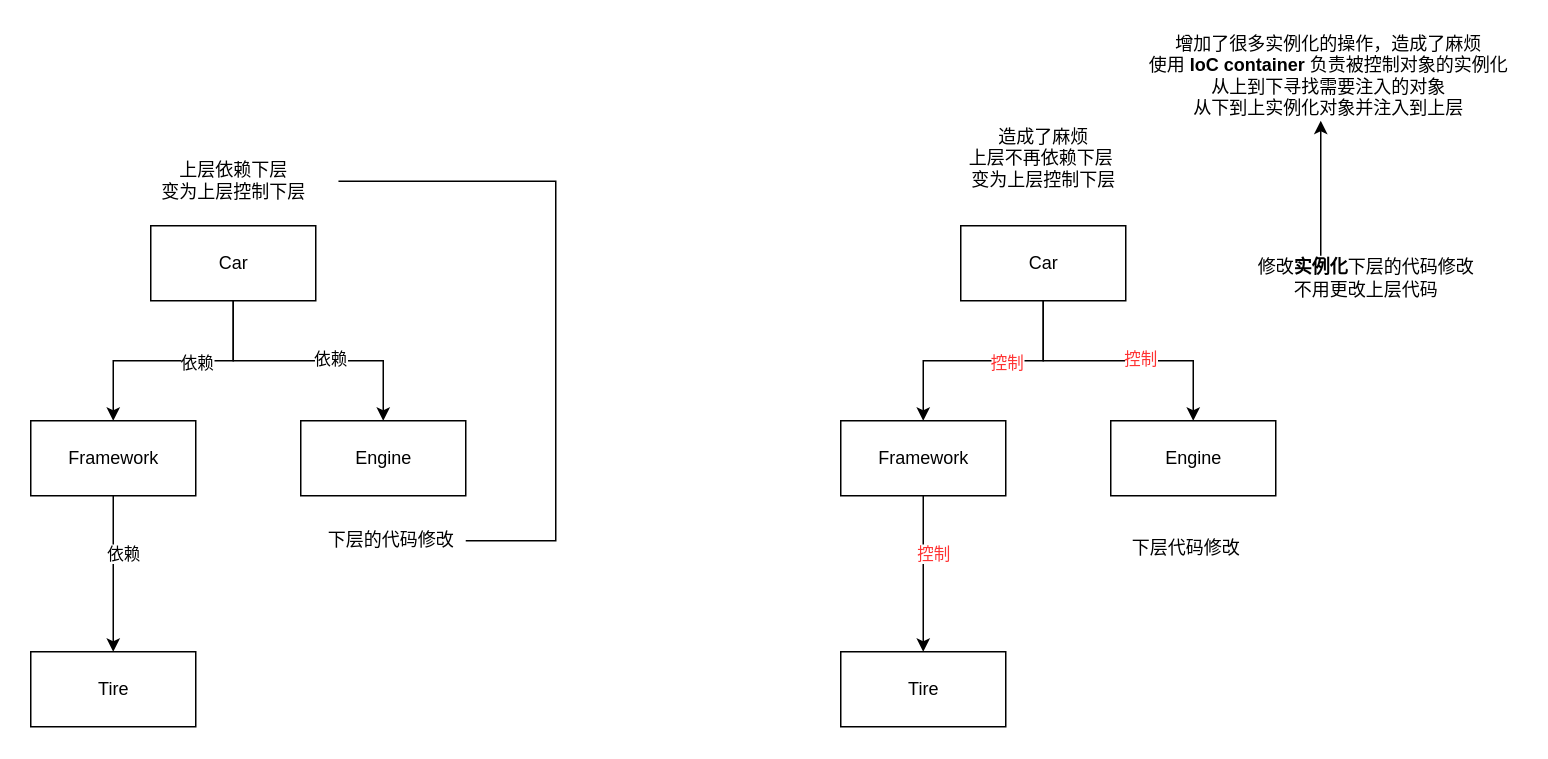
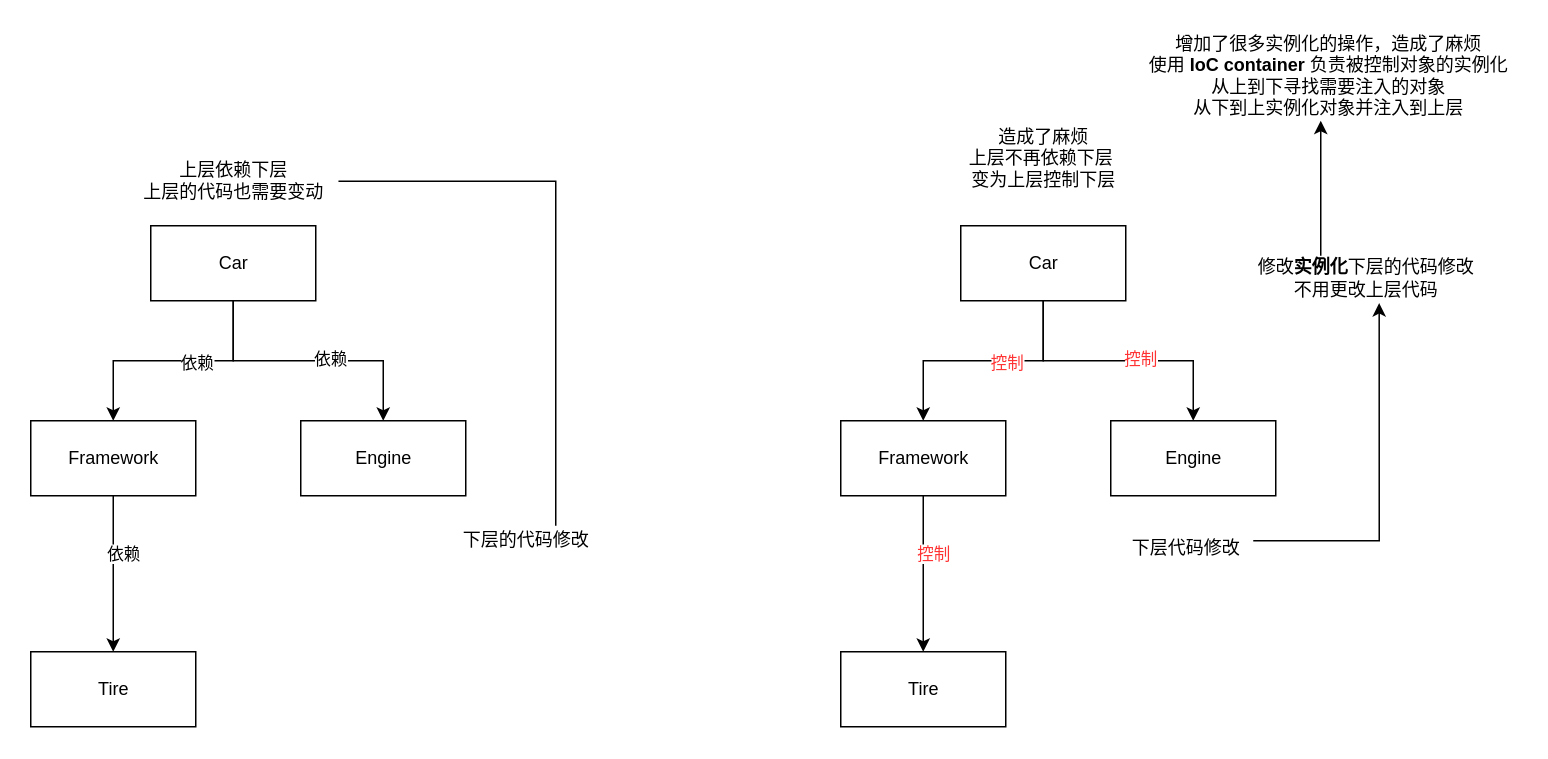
- <mxCell id="22" value="上层依赖下层&lt;br&gt;变为上层控制下层" style="text;html=1;align=center;verticalAlign=middle;resizable=0;points=[];autosize=1;strokeColor=none;fillColor=none;" vertex="1" parent="1"><mxGeometry x="85" y="105" width="140" height="30" as="geometry" /></mxCell>
+ <mxCell id="22" value="上层依赖下层&lt;br&gt;上层的代码也需要变动" style="text;html=1;align=center;verticalAlign=middle;resizable=0;points=[];autosize=1;strokeColor=none;fillColor=none;" vertex="1" parent="1"><mxGeometry x="85" y="105" width="140" height="30" as="geometry" /></mxCell>
+ <mxCell id="26" style="edgeStyle=orthogonalEdgeStyle;rounded=0;orthogonalLoop=1;jettySize=auto;html=1;entryX=0.556;entryY=1.051;entryDx=0;entryDy=0;entryPerimeter=0;" edge="1" parent="1" source="27" target="29"><mxGeometry relative="1" as="geometry"><Array as="points"><mxPoint x="919" y="360" /></Array></mxGeometry></mxCell>
- <mxCell id="24" value="下层的代码修改" style="text;html=1;align=center;verticalAlign=middle;resizable=0;points=[];autosize=1;strokeColor=none;fillColor=none;" vertex="1" parent="1"><mxGeometry x="210" y="350" width="100" height="20" as="geometry" /></mxCell>
+ <mxCell id="24" value="下层的代码修改" style="text;html=1;align=center;verticalAlign=middle;resizable=0;points=[];autosize=1;strokeColor=none;fillColor=none;" vertex="1" parent="1"><mxGeometry x="300" y="350" width="100" height="20" as="geometry" /></mxCell>
